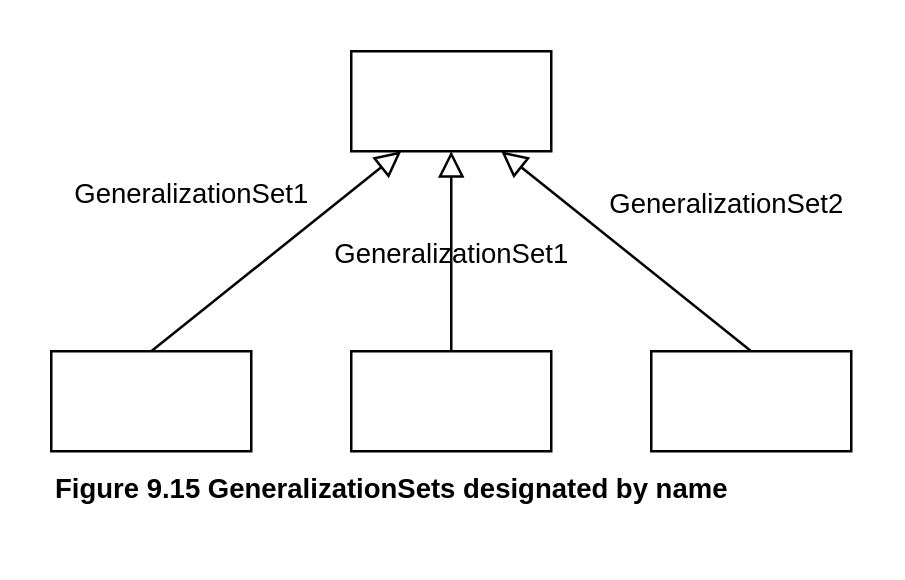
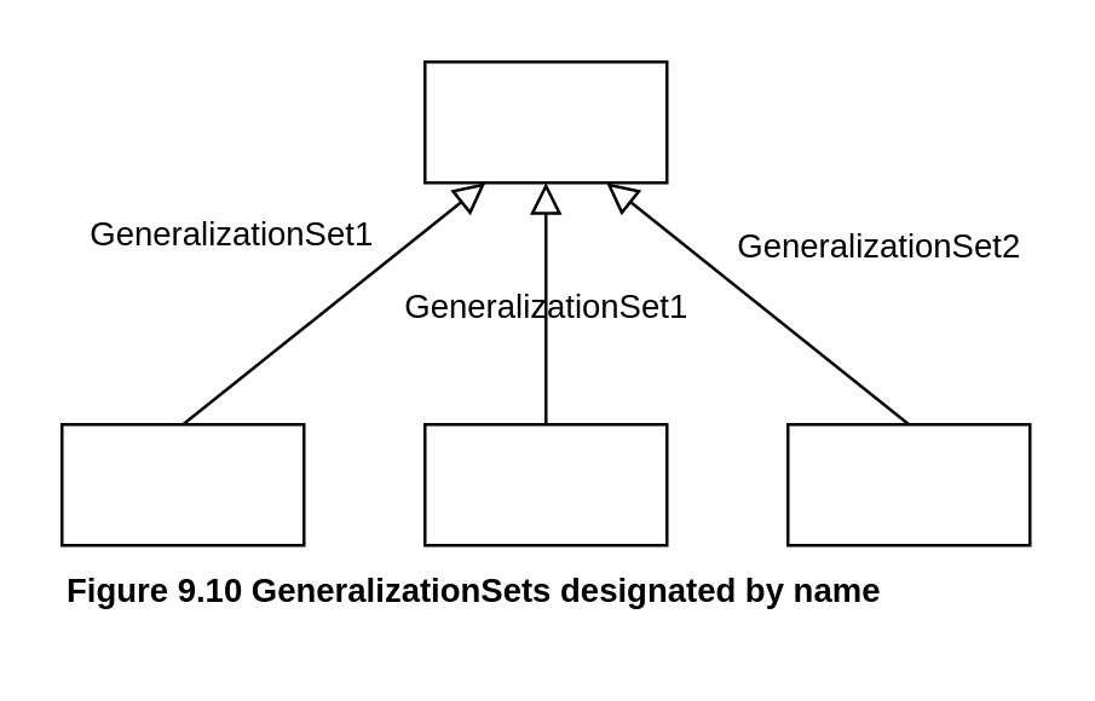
- <mxCell id="9" value="&lt;b&gt;Figure 9.15 GeneralizationSets designated by name&lt;/b&gt;" style="text;html=1;align=left;verticalAlign=middle;resizable=0;points=[];autosize=1;strokeColor=none;fillColor=none;fontSize=11;fontFamily=Helvetica;fontColor=default;" vertex="1" parent="1"><mxGeometry y="180" width="290" height="30" as="geometry" x="20" /></mxCell>
+ <mxCell id="9" value="&lt;b&gt;Figure 9.10 GeneralizationSets designated by name&lt;/b&gt;" style="text;html=1;align=left;verticalAlign=middle;resizable=0;points=[];autosize=1;strokeColor=none;fillColor=none;fontSize=11;fontFamily=Helvetica;fontColor=default;" vertex="1" parent="1"><mxGeometry y="180" width="290" height="30" as="geometry" x="20" /></mxCell>
